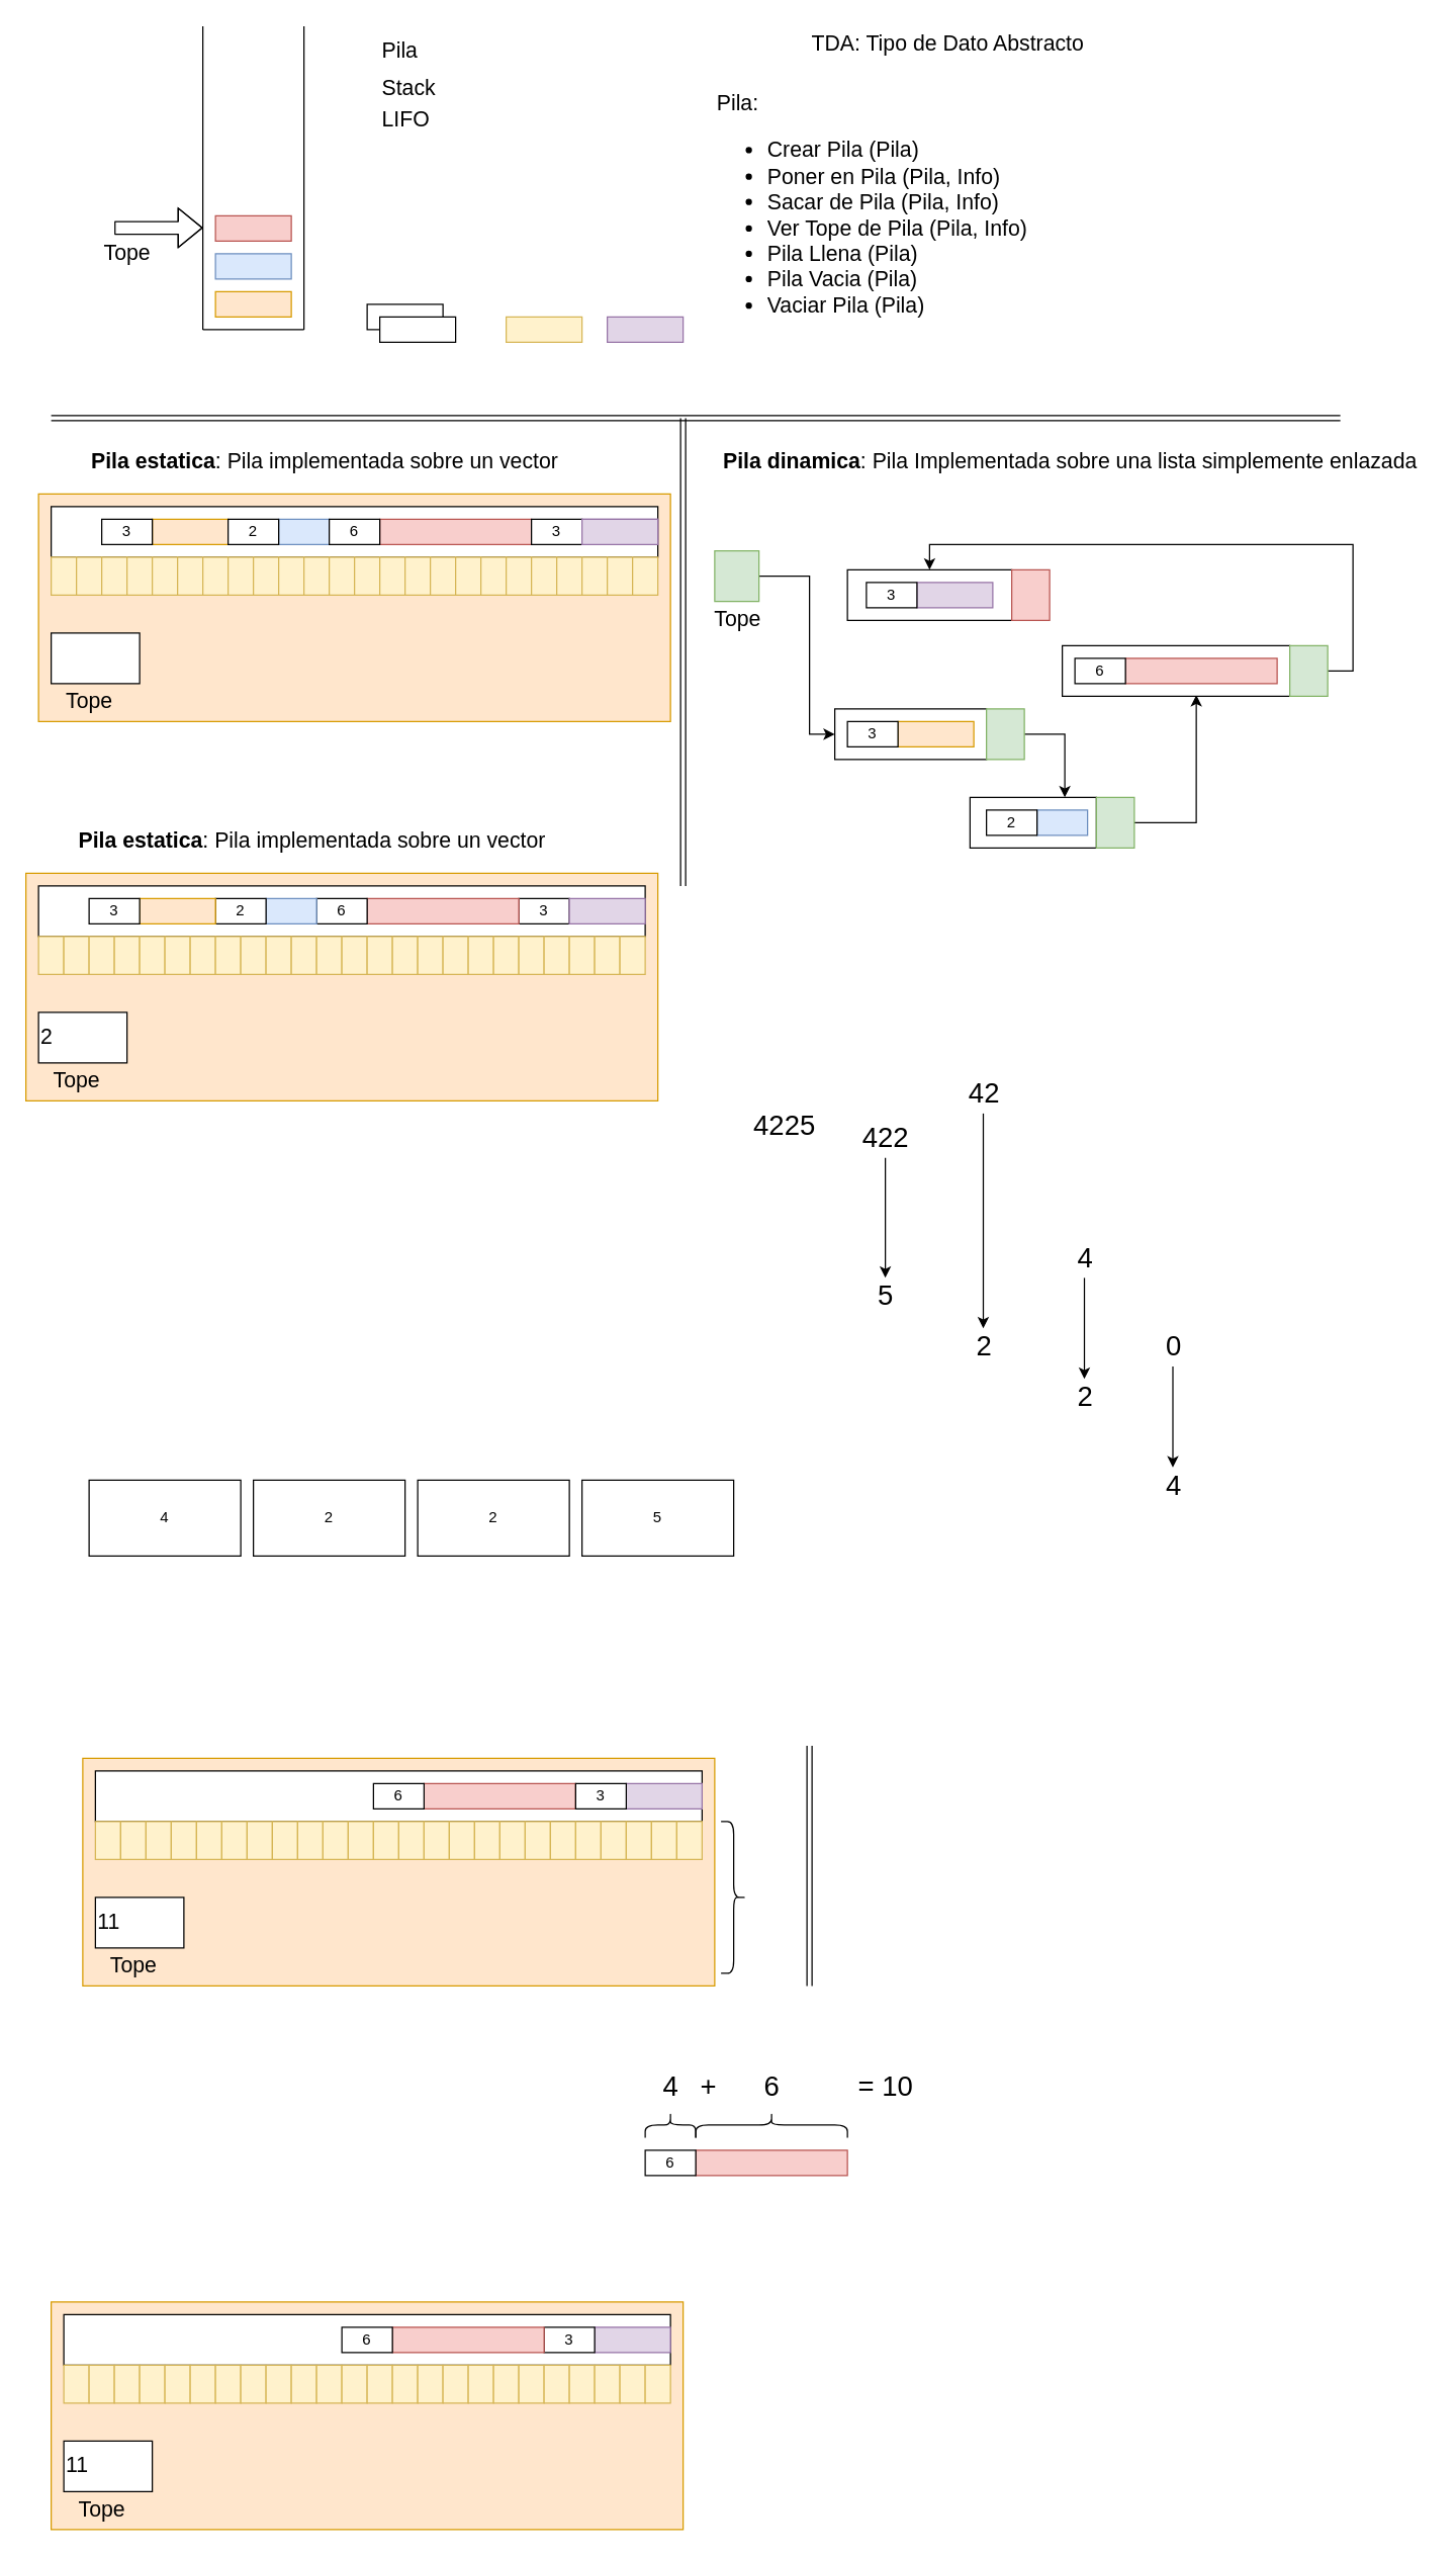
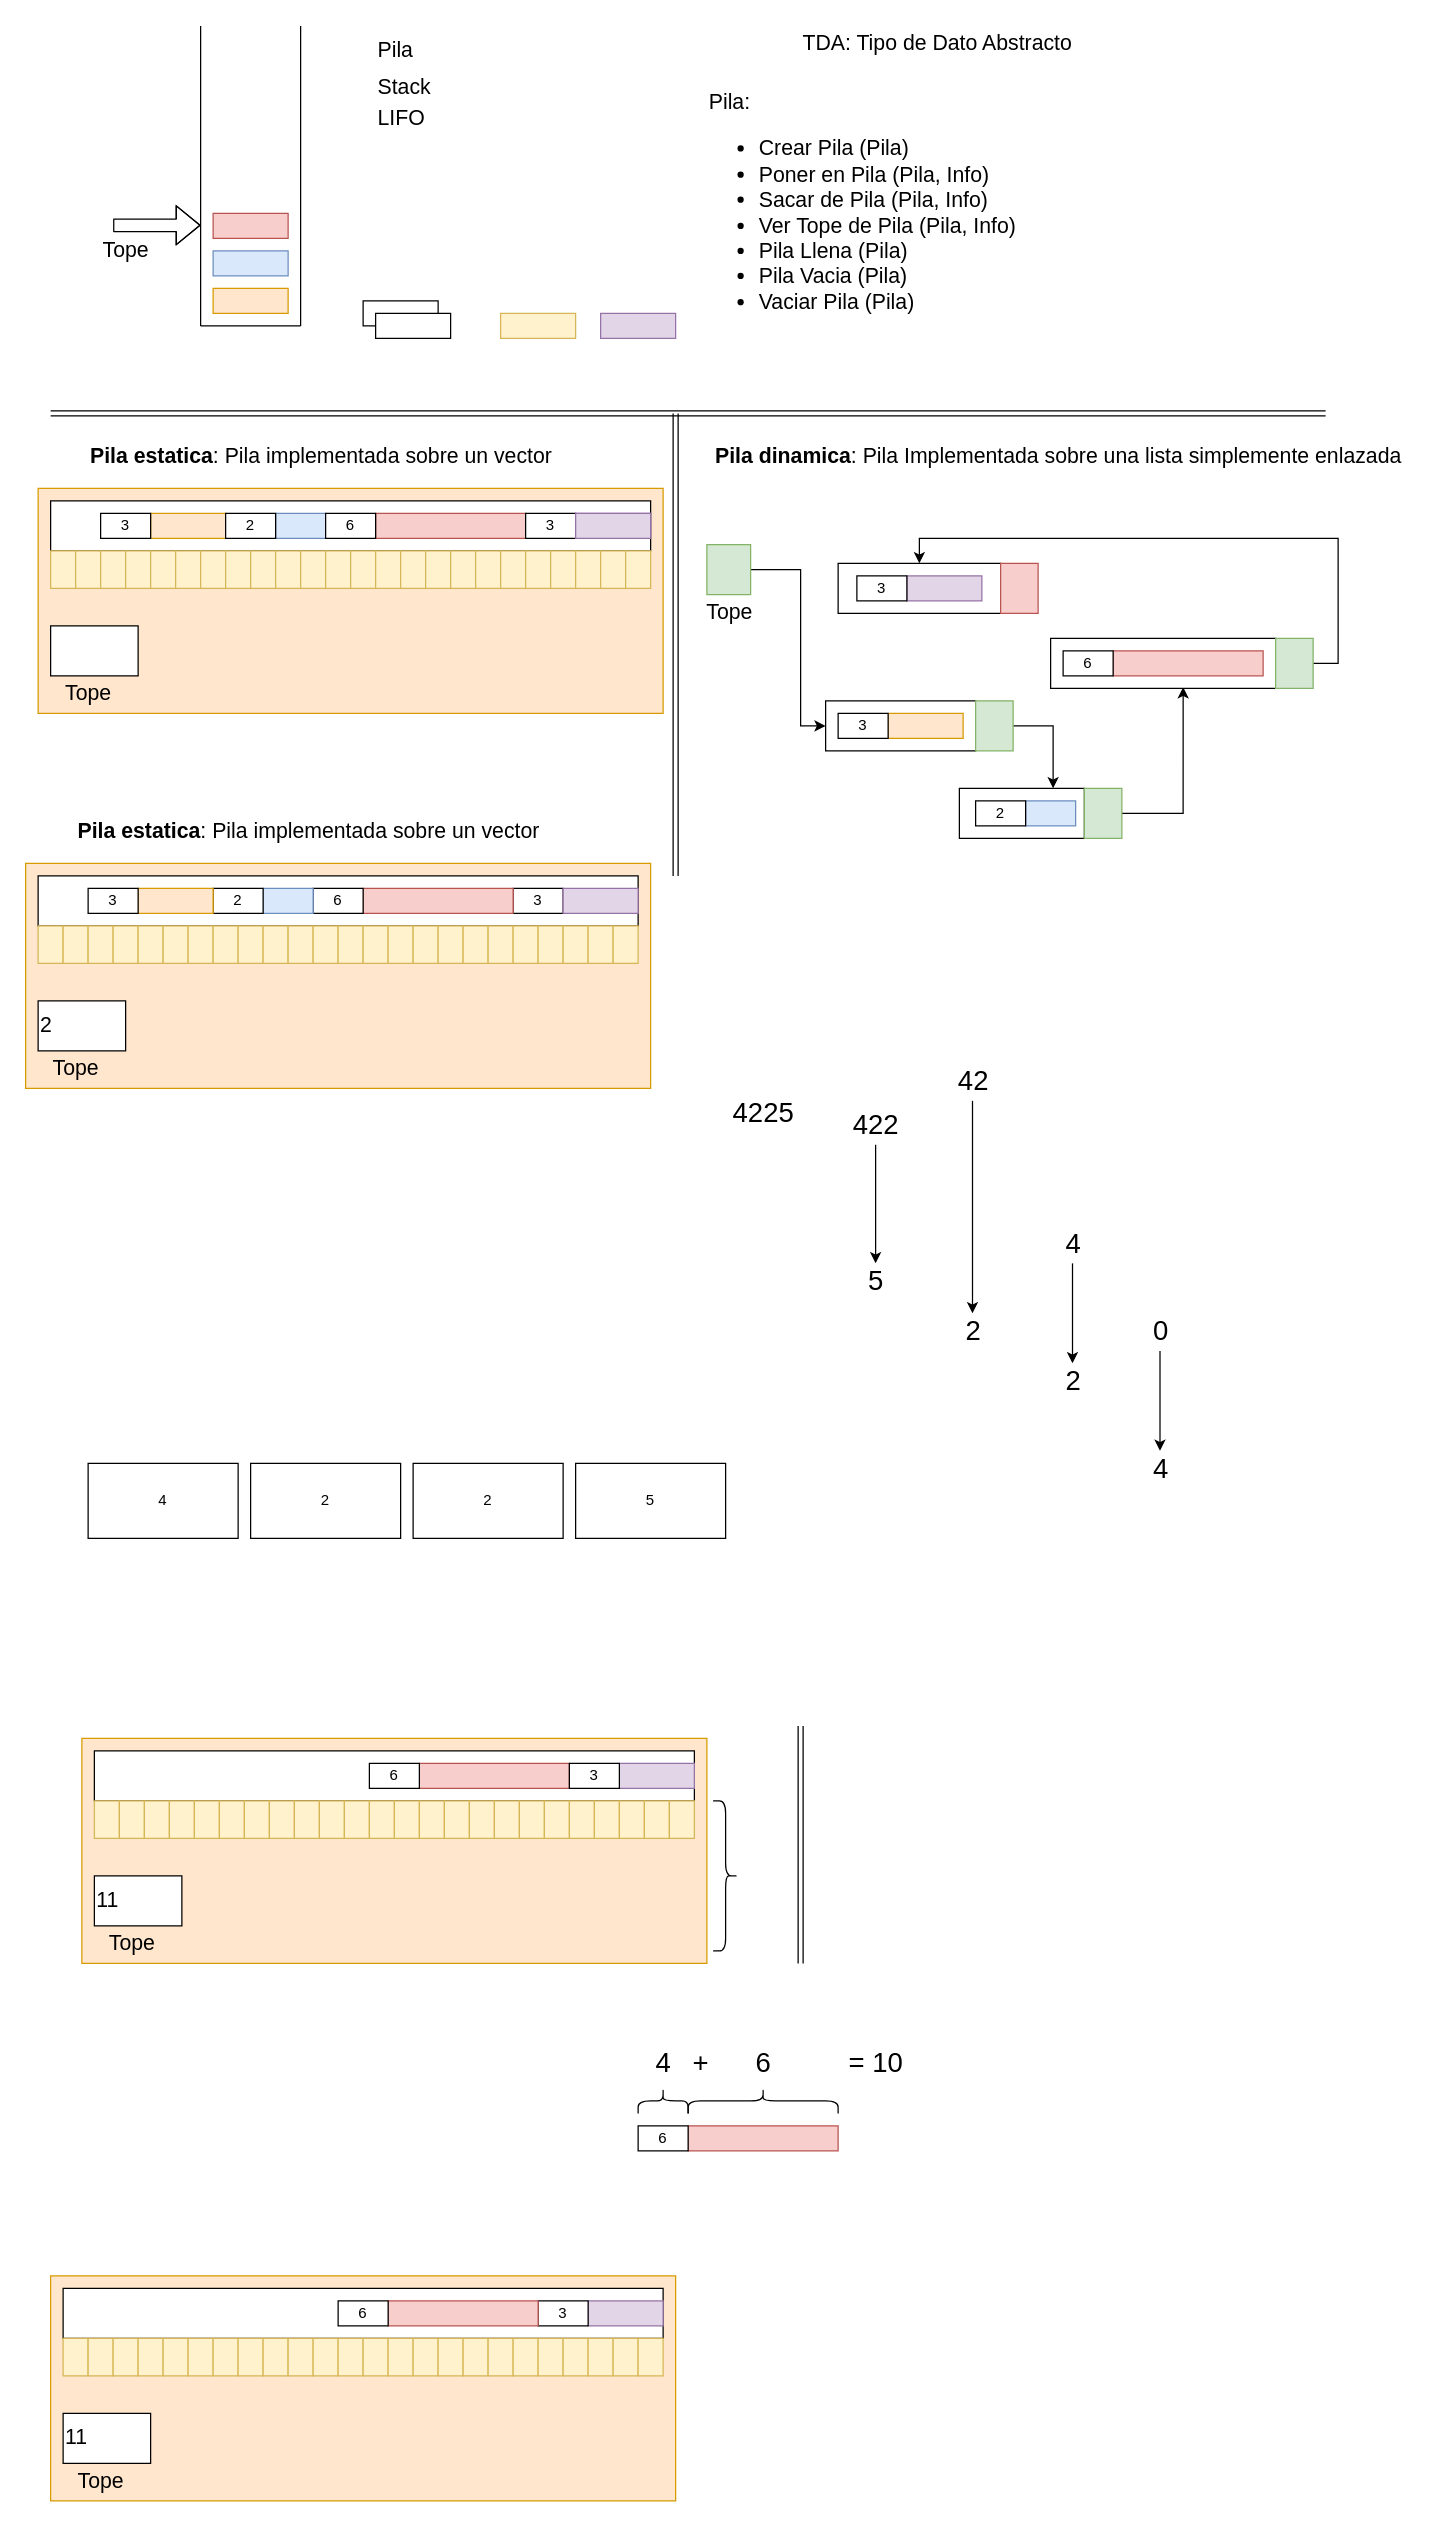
- <mxCell id="85" value="4225" style="text;html=1;align=center;verticalAlign=middle;resizable=0;points=[];autosize=1;strokeColor=none;fontSize=22;" parent="1" vertex="1"><mxGeometry x="590" y="875" width="60" height="30" as="geometry" /></mxCell>
+ <mxCell id="85" value="4225" style="text;html=1;align=center;verticalAlign=middle;resizable=0;points=[];autosize=1;strokeColor=none;fontSize=22;" parent="1" vertex="1"><mxGeometry x="580" y="875" width="60" height="30" as="geometry" /></mxCell>
